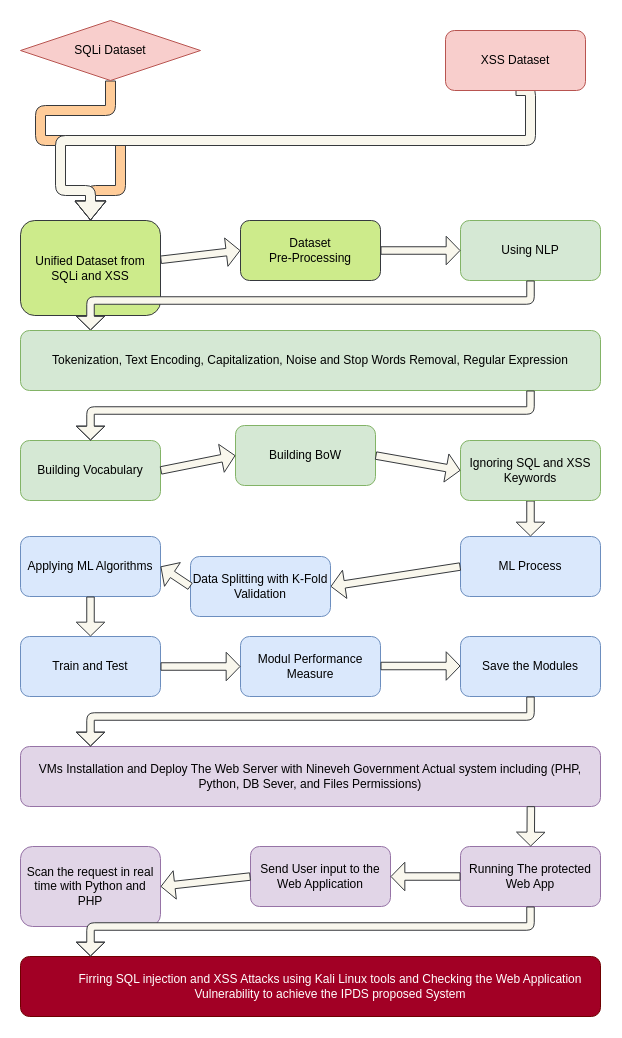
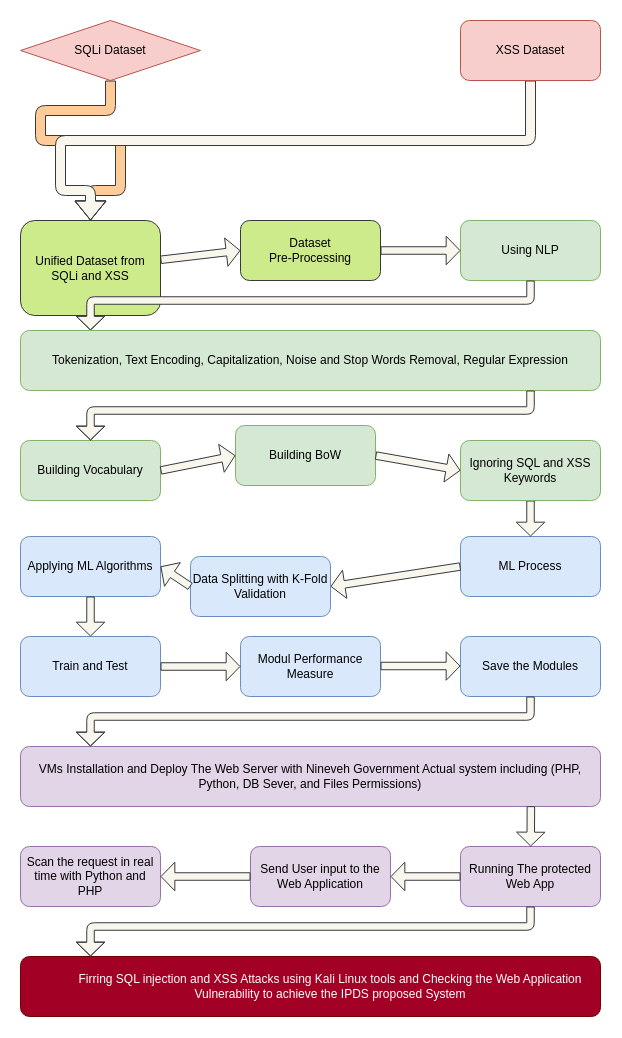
- <mxCell id="5" value="XSS Dataset" style="rounded=1;whiteSpace=wrap;html=1;fillColor=#f8cecc;strokeColor=#b85450;" parent="1" vertex="1"><mxGeometry x="445" y="30" width="140" height="60" as="geometry" /></mxCell>
+ <mxCell id="5" value="XSS Dataset" style="rounded=1;whiteSpace=wrap;html=1;fillColor=#f8cecc;strokeColor=#b85450;" parent="1" vertex="1"><mxGeometry x="460" y="20" width="140" height="60" as="geometry" /></mxCell>
- <mxCell id="34" value="Scan the request in real time with Python and PHP" style="rounded=1;whiteSpace=wrap;html=1;fillColor=#e1d5e7;strokeColor=#9673a6;" parent="1" vertex="1"><mxGeometry x="20" y="846" width="140" height="80" as="geometry" /></mxCell>
+ <mxCell id="34" value="Scan the request in real time with Python and PHP" style="rounded=1;whiteSpace=wrap;html=1;fillColor=#e1d5e7;strokeColor=#9673a6;" parent="1" vertex="1"><mxGeometry x="20" y="846" width="140" height="60" as="geometry" /></mxCell>
